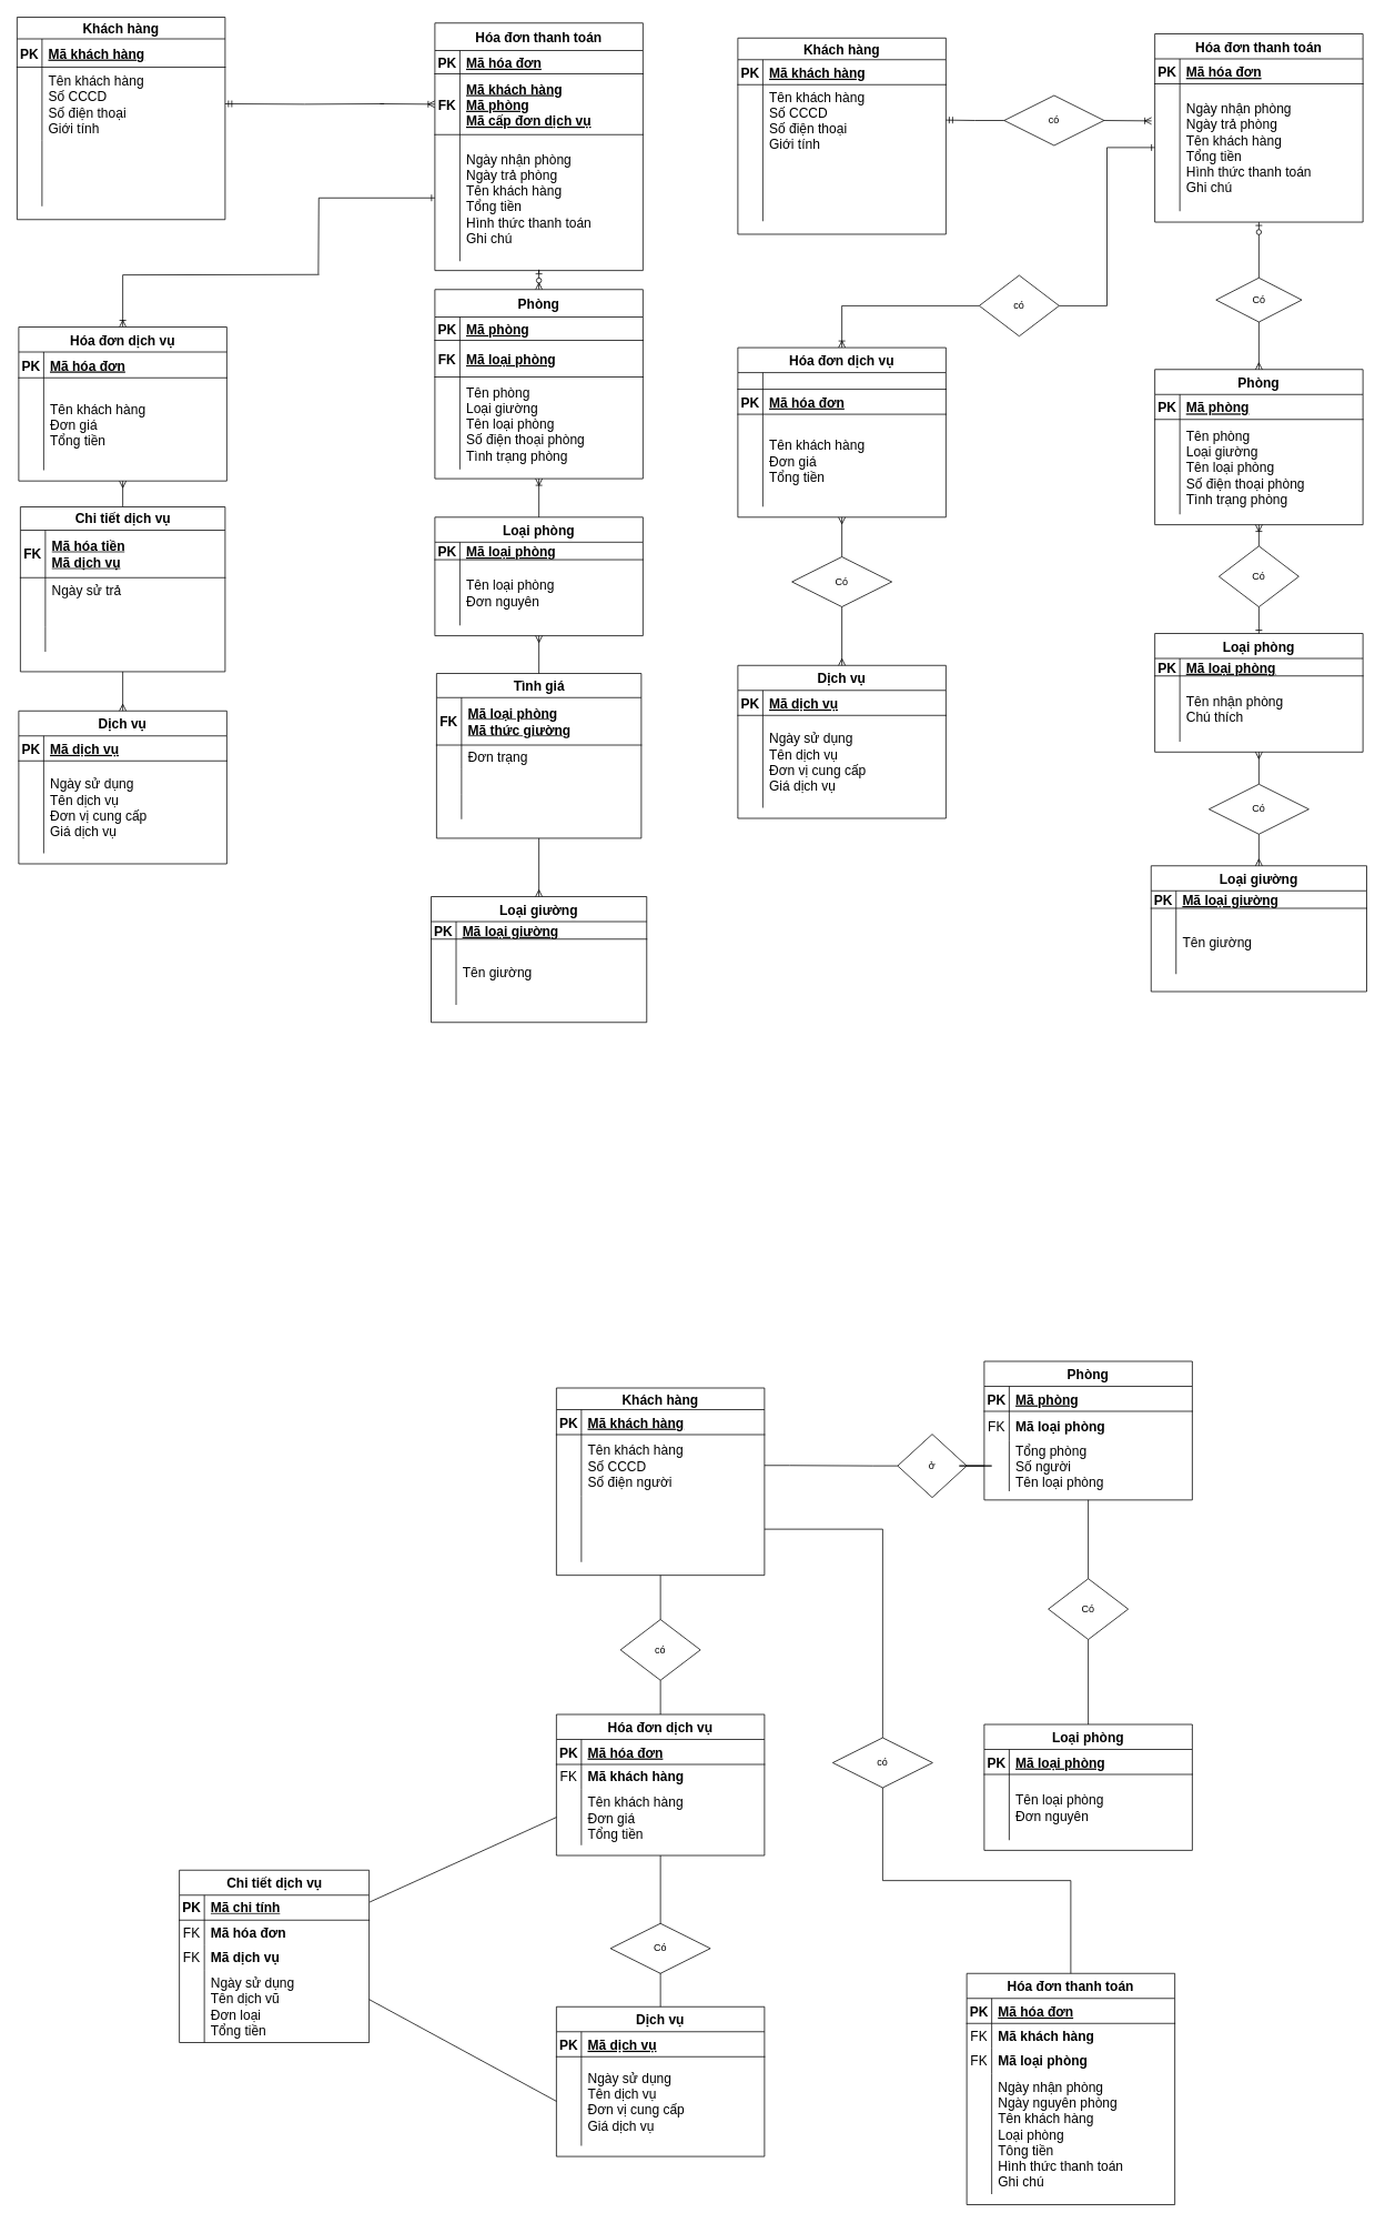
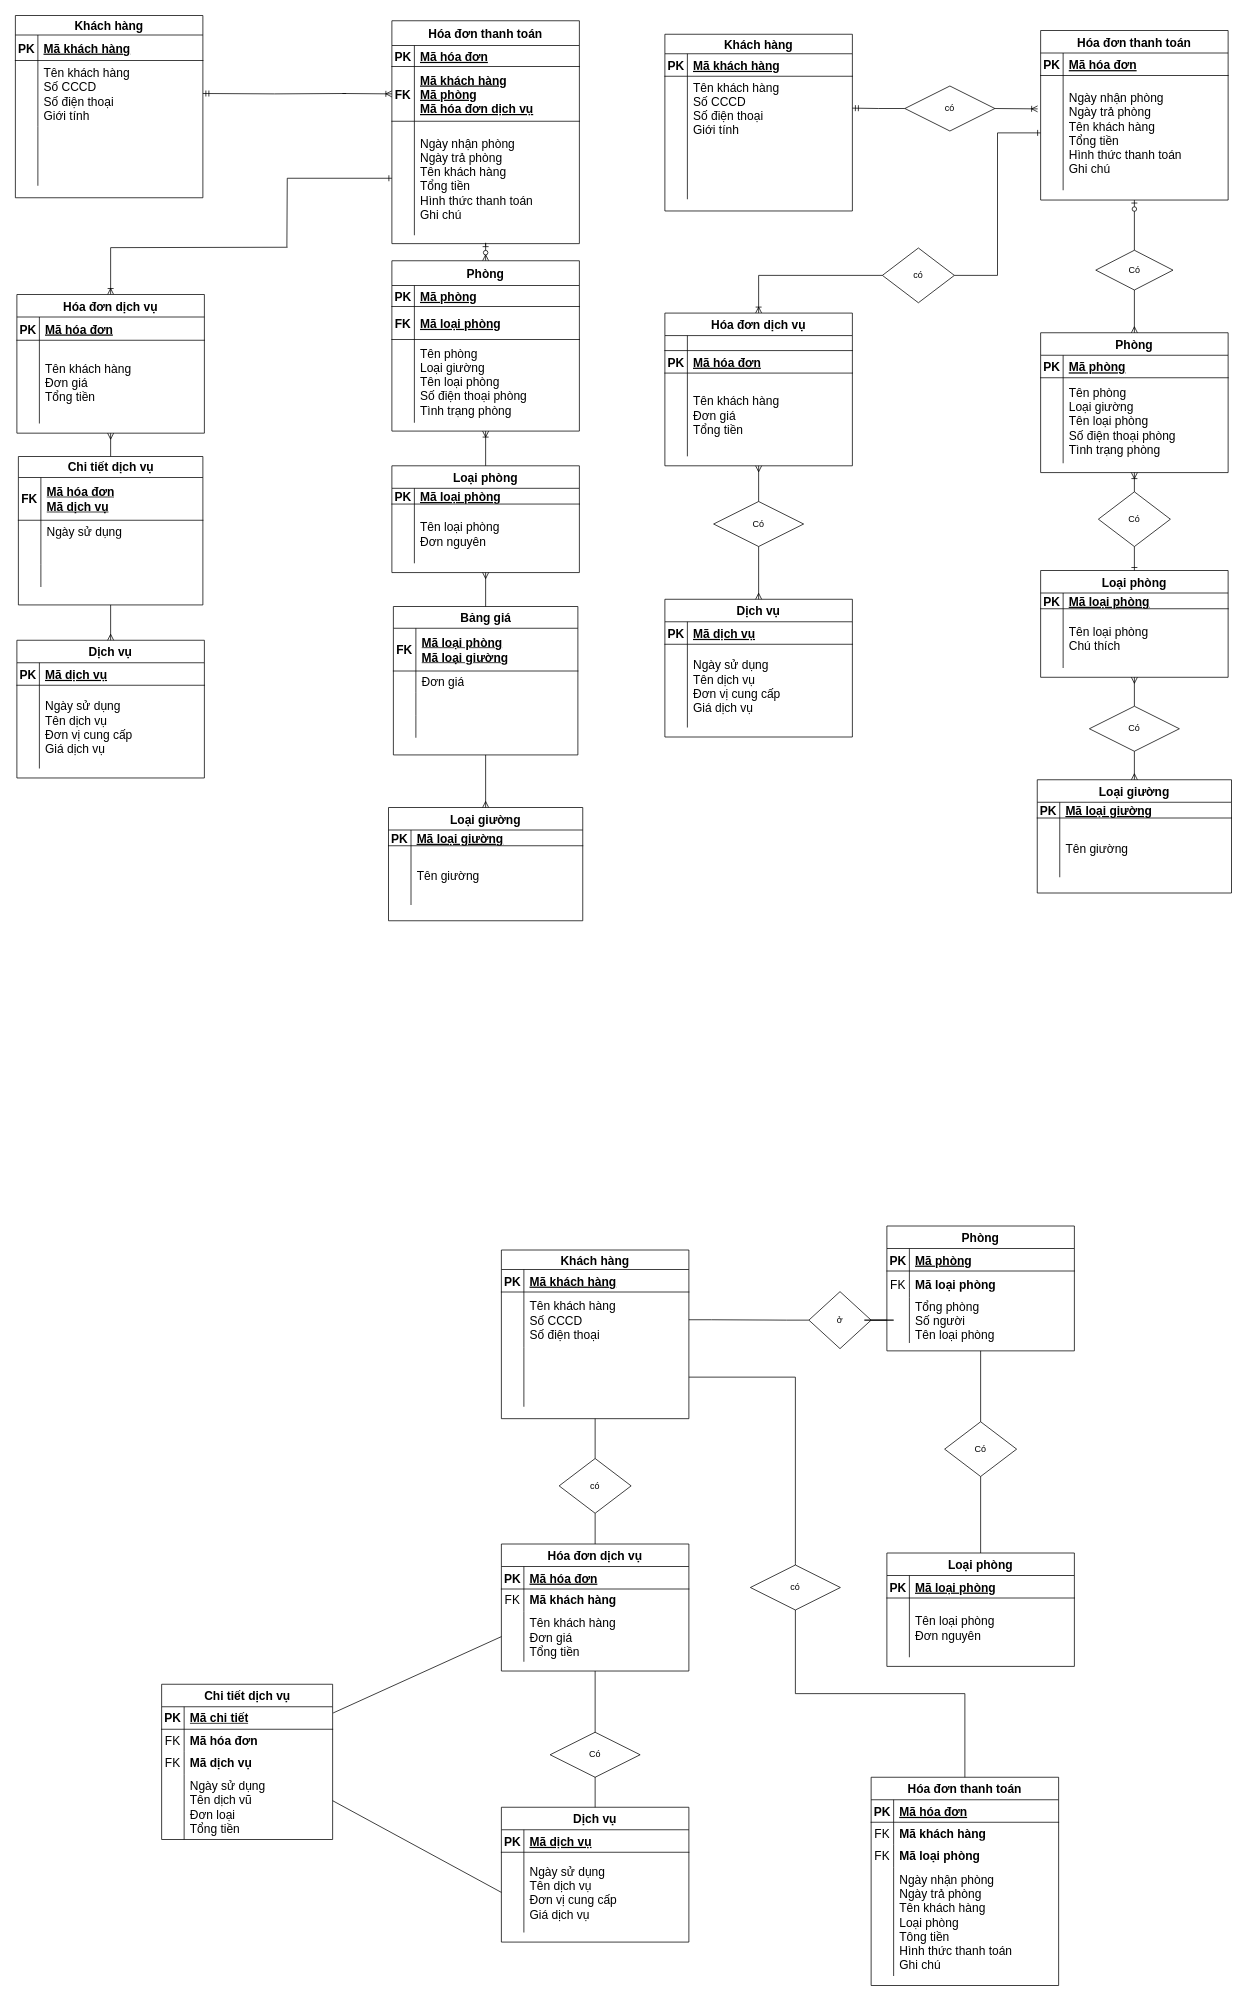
- <mxCell id="197" value="Mã khách hàng&#10;Mã phòng&#10;Mã cấp đơn dịch vụ" style="shape=partialRectangle;overflow=hidden;connectable=0;fillColor=none;top=0;left=0;bottom=0;right=0;align=left;spacingLeft=6;fontStyle=5;fontSize=16;" parent="195" vertex="1"><mxGeometry x="30" width="220" height="73" as="geometry"><mxRectangle width="220" height="73" as="alternateBounds" /></mxGeometry></mxCell>
+ <mxCell id="197" value="Mã khách hàng&#10;Mã phòng&#10;Mã hóa đơn dịch vụ" style="shape=partialRectangle;overflow=hidden;connectable=0;fillColor=none;top=0;left=0;bottom=0;right=0;align=left;spacingLeft=6;fontStyle=5;fontSize=16;" parent="195" vertex="1"><mxGeometry x="30" width="220" height="73" as="geometry"><mxRectangle width="220" height="73" as="alternateBounds" /></mxGeometry></mxCell>
- <mxCell id="204" value="&lt;span style=&quot;font-size: 16px;&quot;&gt;Mã hóa tiền&lt;/span&gt;&lt;div&gt;&lt;span style=&quot;font-size: 16px;&quot;&gt;Mã dịch vụ&lt;/span&gt;&lt;/div&gt;" style="shape=partialRectangle;connectable=0;fillColor=none;top=0;left=0;bottom=0;right=0;align=left;spacingLeft=6;fontStyle=5;overflow=hidden;whiteSpace=wrap;html=1;" parent="202" vertex="1"><mxGeometry x="30" width="216" height="57" as="geometry"><mxRectangle width="216" height="57" as="alternateBounds" /></mxGeometry></mxCell>
+ <mxCell id="204" value="&lt;span style=&quot;font-size: 16px;&quot;&gt;Mã hóa đơn&lt;/span&gt;&lt;div&gt;&lt;span style=&quot;font-size: 16px;&quot;&gt;Mã dịch vụ&lt;/span&gt;&lt;/div&gt;" style="shape=partialRectangle;connectable=0;fillColor=none;top=0;left=0;bottom=0;right=0;align=left;spacingLeft=6;fontStyle=5;overflow=hidden;whiteSpace=wrap;html=1;" parent="202" vertex="1"><mxGeometry x="30" width="216" height="57" as="geometry"><mxRectangle width="216" height="57" as="alternateBounds" /></mxGeometry></mxCell>
- <mxCell id="207" value="&lt;span style=&quot;font-size: 16px; text-wrap: nowrap;&quot;&gt;Ngày sử trả&lt;/span&gt;" style="shape=partialRectangle;connectable=0;fillColor=none;top=0;left=0;bottom=0;right=0;align=left;spacingLeft=6;overflow=hidden;whiteSpace=wrap;html=1;" parent="205" vertex="1"><mxGeometry x="30" width="216" height="29" as="geometry"><mxRectangle width="216" height="29" as="alternateBounds" /></mxGeometry></mxCell>
+ <mxCell id="207" value="&lt;span style=&quot;font-size: 16px; text-wrap: nowrap;&quot;&gt;Ngày sử dụng&lt;/span&gt;" style="shape=partialRectangle;connectable=0;fillColor=none;top=0;left=0;bottom=0;right=0;align=left;spacingLeft=6;overflow=hidden;whiteSpace=wrap;html=1;" parent="205" vertex="1"><mxGeometry x="30" width="216" height="29" as="geometry"><mxRectangle width="216" height="29" as="alternateBounds" /></mxGeometry></mxCell>
- <mxCell id="234" value="Tình giá" style="shape=table;startSize=29;container=1;collapsible=1;childLayout=tableLayout;fixedRows=1;rowLines=0;fontStyle=1;align=center;resizeLast=1;html=1;fontSize=16;" vertex="1" parent="1"><mxGeometry x="524" y="808" width="246" height="197.908" as="geometry" /></mxCell>
+ <mxCell id="234" value="Bảng giá" style="shape=table;startSize=29;container=1;collapsible=1;childLayout=tableLayout;fixedRows=1;rowLines=0;fontStyle=1;align=center;resizeLast=1;html=1;fontSize=16;" vertex="1" parent="1"><mxGeometry x="524" y="808" width="246" height="197.908" as="geometry" /></mxCell>
- <mxCell id="18" value="Tên nhận phòng&#10;Chú thích" style="shape=partialRectangle;overflow=hidden;connectable=0;fillColor=none;top=0;left=0;bottom=0;right=0;align=left;spacingLeft=6;fontSize=16;" parent="16" vertex="1"><mxGeometry x="30" width="220" height="79" as="geometry"><mxRectangle width="220" height="79" as="alternateBounds" /></mxGeometry></mxCell>
+ <mxCell id="18" value="Tên loại phòng&#10;Chú thích" style="shape=partialRectangle;overflow=hidden;connectable=0;fillColor=none;top=0;left=0;bottom=0;right=0;align=left;spacingLeft=6;fontSize=16;" parent="16" vertex="1"><mxGeometry x="30" width="220" height="79" as="geometry"><mxRectangle width="220" height="79" as="alternateBounds" /></mxGeometry></mxCell>
- <mxCell id="237" value="&lt;span style=&quot;font-size: 16px;&quot;&gt;Mã loại phòng&lt;/span&gt;&lt;div&gt;&lt;span style=&quot;font-size: 16px;&quot;&gt;Mã thức giường&lt;/span&gt;&lt;/div&gt;" style="shape=partialRectangle;connectable=0;fillColor=none;top=0;left=0;bottom=0;right=0;align=left;spacingLeft=6;fontStyle=5;overflow=hidden;whiteSpace=wrap;html=1;" vertex="1" parent="235"><mxGeometry x="30" width="216" height="57" as="geometry"><mxRectangle width="216" height="57" as="alternateBounds" /></mxGeometry></mxCell>
+ <mxCell id="237" value="&lt;span style=&quot;font-size: 16px;&quot;&gt;Mã loại phòng&lt;/span&gt;&lt;div&gt;&lt;span style=&quot;font-size: 16px;&quot;&gt;Mã loại giường&lt;/span&gt;&lt;/div&gt;" style="shape=partialRectangle;connectable=0;fillColor=none;top=0;left=0;bottom=0;right=0;align=left;spacingLeft=6;fontStyle=5;overflow=hidden;whiteSpace=wrap;html=1;" vertex="1" parent="235"><mxGeometry x="30" width="216" height="57" as="geometry"><mxRectangle width="216" height="57" as="alternateBounds" /></mxGeometry></mxCell>
- <mxCell id="240" value="&lt;span style=&quot;font-size: 16px; text-wrap: nowrap;&quot;&gt;Đơn trạng&lt;/span&gt;" style="shape=partialRectangle;connectable=0;fillColor=none;top=0;left=0;bottom=0;right=0;align=left;spacingLeft=6;overflow=hidden;whiteSpace=wrap;html=1;" vertex="1" parent="238"><mxGeometry x="30" width="216" height="29" as="geometry"><mxRectangle width="216" height="29" as="alternateBounds" /></mxGeometry></mxCell>
+ <mxCell id="240" value="&lt;span style=&quot;font-size: 16px; text-wrap: nowrap;&quot;&gt;Đơn giá&lt;/span&gt;" style="shape=partialRectangle;connectable=0;fillColor=none;top=0;left=0;bottom=0;right=0;align=left;spacingLeft=6;overflow=hidden;whiteSpace=wrap;html=1;" vertex="1" parent="238"><mxGeometry x="30" width="216" height="29" as="geometry"><mxRectangle width="216" height="29" as="alternateBounds" /></mxGeometry></mxCell>
- <mxCell id="54" value="Tên khách hàng&#10;Số CCCD&#10;Số điện người" style="shape=partialRectangle;overflow=hidden;connectable=0;fillColor=none;top=0;left=0;bottom=0;right=0;align=left;spacingLeft=6;fontSize=16;" parent="52" vertex="1"><mxGeometry x="30" width="220" height="74" as="geometry"><mxRectangle width="220" height="74" as="alternateBounds" /></mxGeometry></mxCell>
+ <mxCell id="54" value="Tên khách hàng&#10;Số CCCD&#10;Số điện thoại" style="shape=partialRectangle;overflow=hidden;connectable=0;fillColor=none;top=0;left=0;bottom=0;right=0;align=left;spacingLeft=6;fontSize=16;" parent="52" vertex="1"><mxGeometry x="30" width="220" height="74" as="geometry"><mxRectangle width="220" height="74" as="alternateBounds" /></mxGeometry></mxCell>
- <mxCell id="122" value="Mã chi tính" style="shape=partialRectangle;connectable=0;fillColor=none;top=0;left=0;bottom=0;right=0;align=left;spacingLeft=6;fontStyle=5;overflow=hidden;whiteSpace=wrap;html=1;fontSize=16;" parent="120" vertex="1"><mxGeometry x="30" width="198" height="30" as="geometry"><mxRectangle width="198" height="30" as="alternateBounds" /></mxGeometry></mxCell>
+ <mxCell id="122" value="Mã chi tiết" style="shape=partialRectangle;connectable=0;fillColor=none;top=0;left=0;bottom=0;right=0;align=left;spacingLeft=6;fontStyle=5;overflow=hidden;whiteSpace=wrap;html=1;fontSize=16;" parent="120" vertex="1"><mxGeometry x="30" width="198" height="30" as="geometry"><mxRectangle width="198" height="30" as="alternateBounds" /></mxGeometry></mxCell>
- <mxCell id="104" value="Ngày nhận phòng&#10;Ngày nguyên phòng&#10;Tên khách hàng&#10;Loại phòng&#10;Tông tiền&#10;Hình thức thanh toán&#10;Ghi chú" style="shape=partialRectangle;overflow=hidden;connectable=0;fillColor=none;top=0;left=0;bottom=0;right=0;align=left;spacingLeft=6;fontSize=16;" parent="102" vertex="1"><mxGeometry x="30" width="220" height="145" as="geometry"><mxRectangle width="220" height="145" as="alternateBounds" /></mxGeometry></mxCell>
+ <mxCell id="104" value="Ngày nhận phòng&#10;Ngày trả phòng&#10;Tên khách hàng&#10;Loại phòng&#10;Tông tiền&#10;Hình thức thanh toán&#10;Ghi chú" style="shape=partialRectangle;overflow=hidden;connectable=0;fillColor=none;top=0;left=0;bottom=0;right=0;align=left;spacingLeft=6;fontSize=16;" parent="102" vertex="1"><mxGeometry x="30" width="220" height="145" as="geometry"><mxRectangle width="220" height="145" as="alternateBounds" /></mxGeometry></mxCell>
